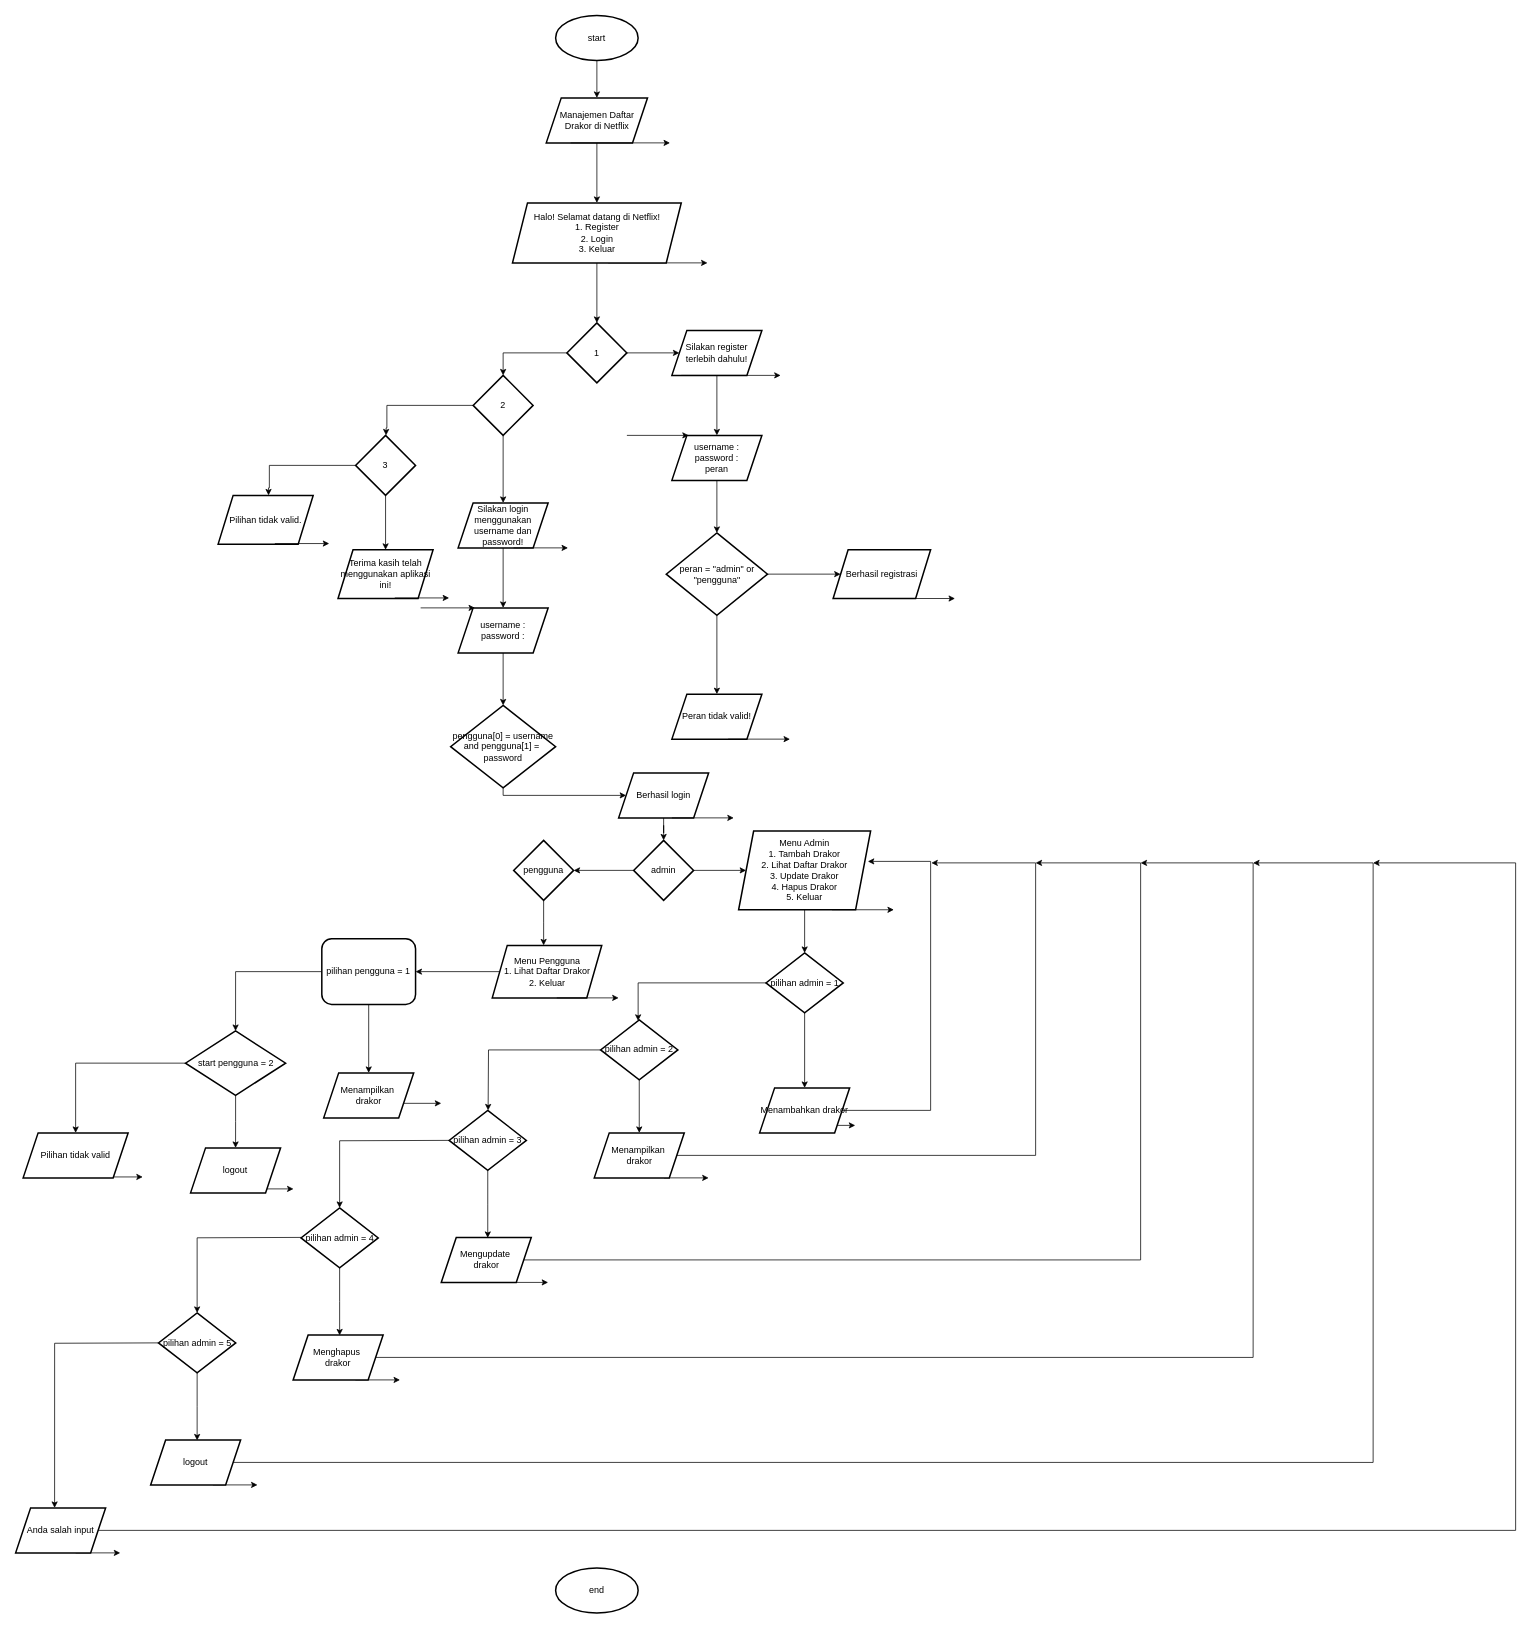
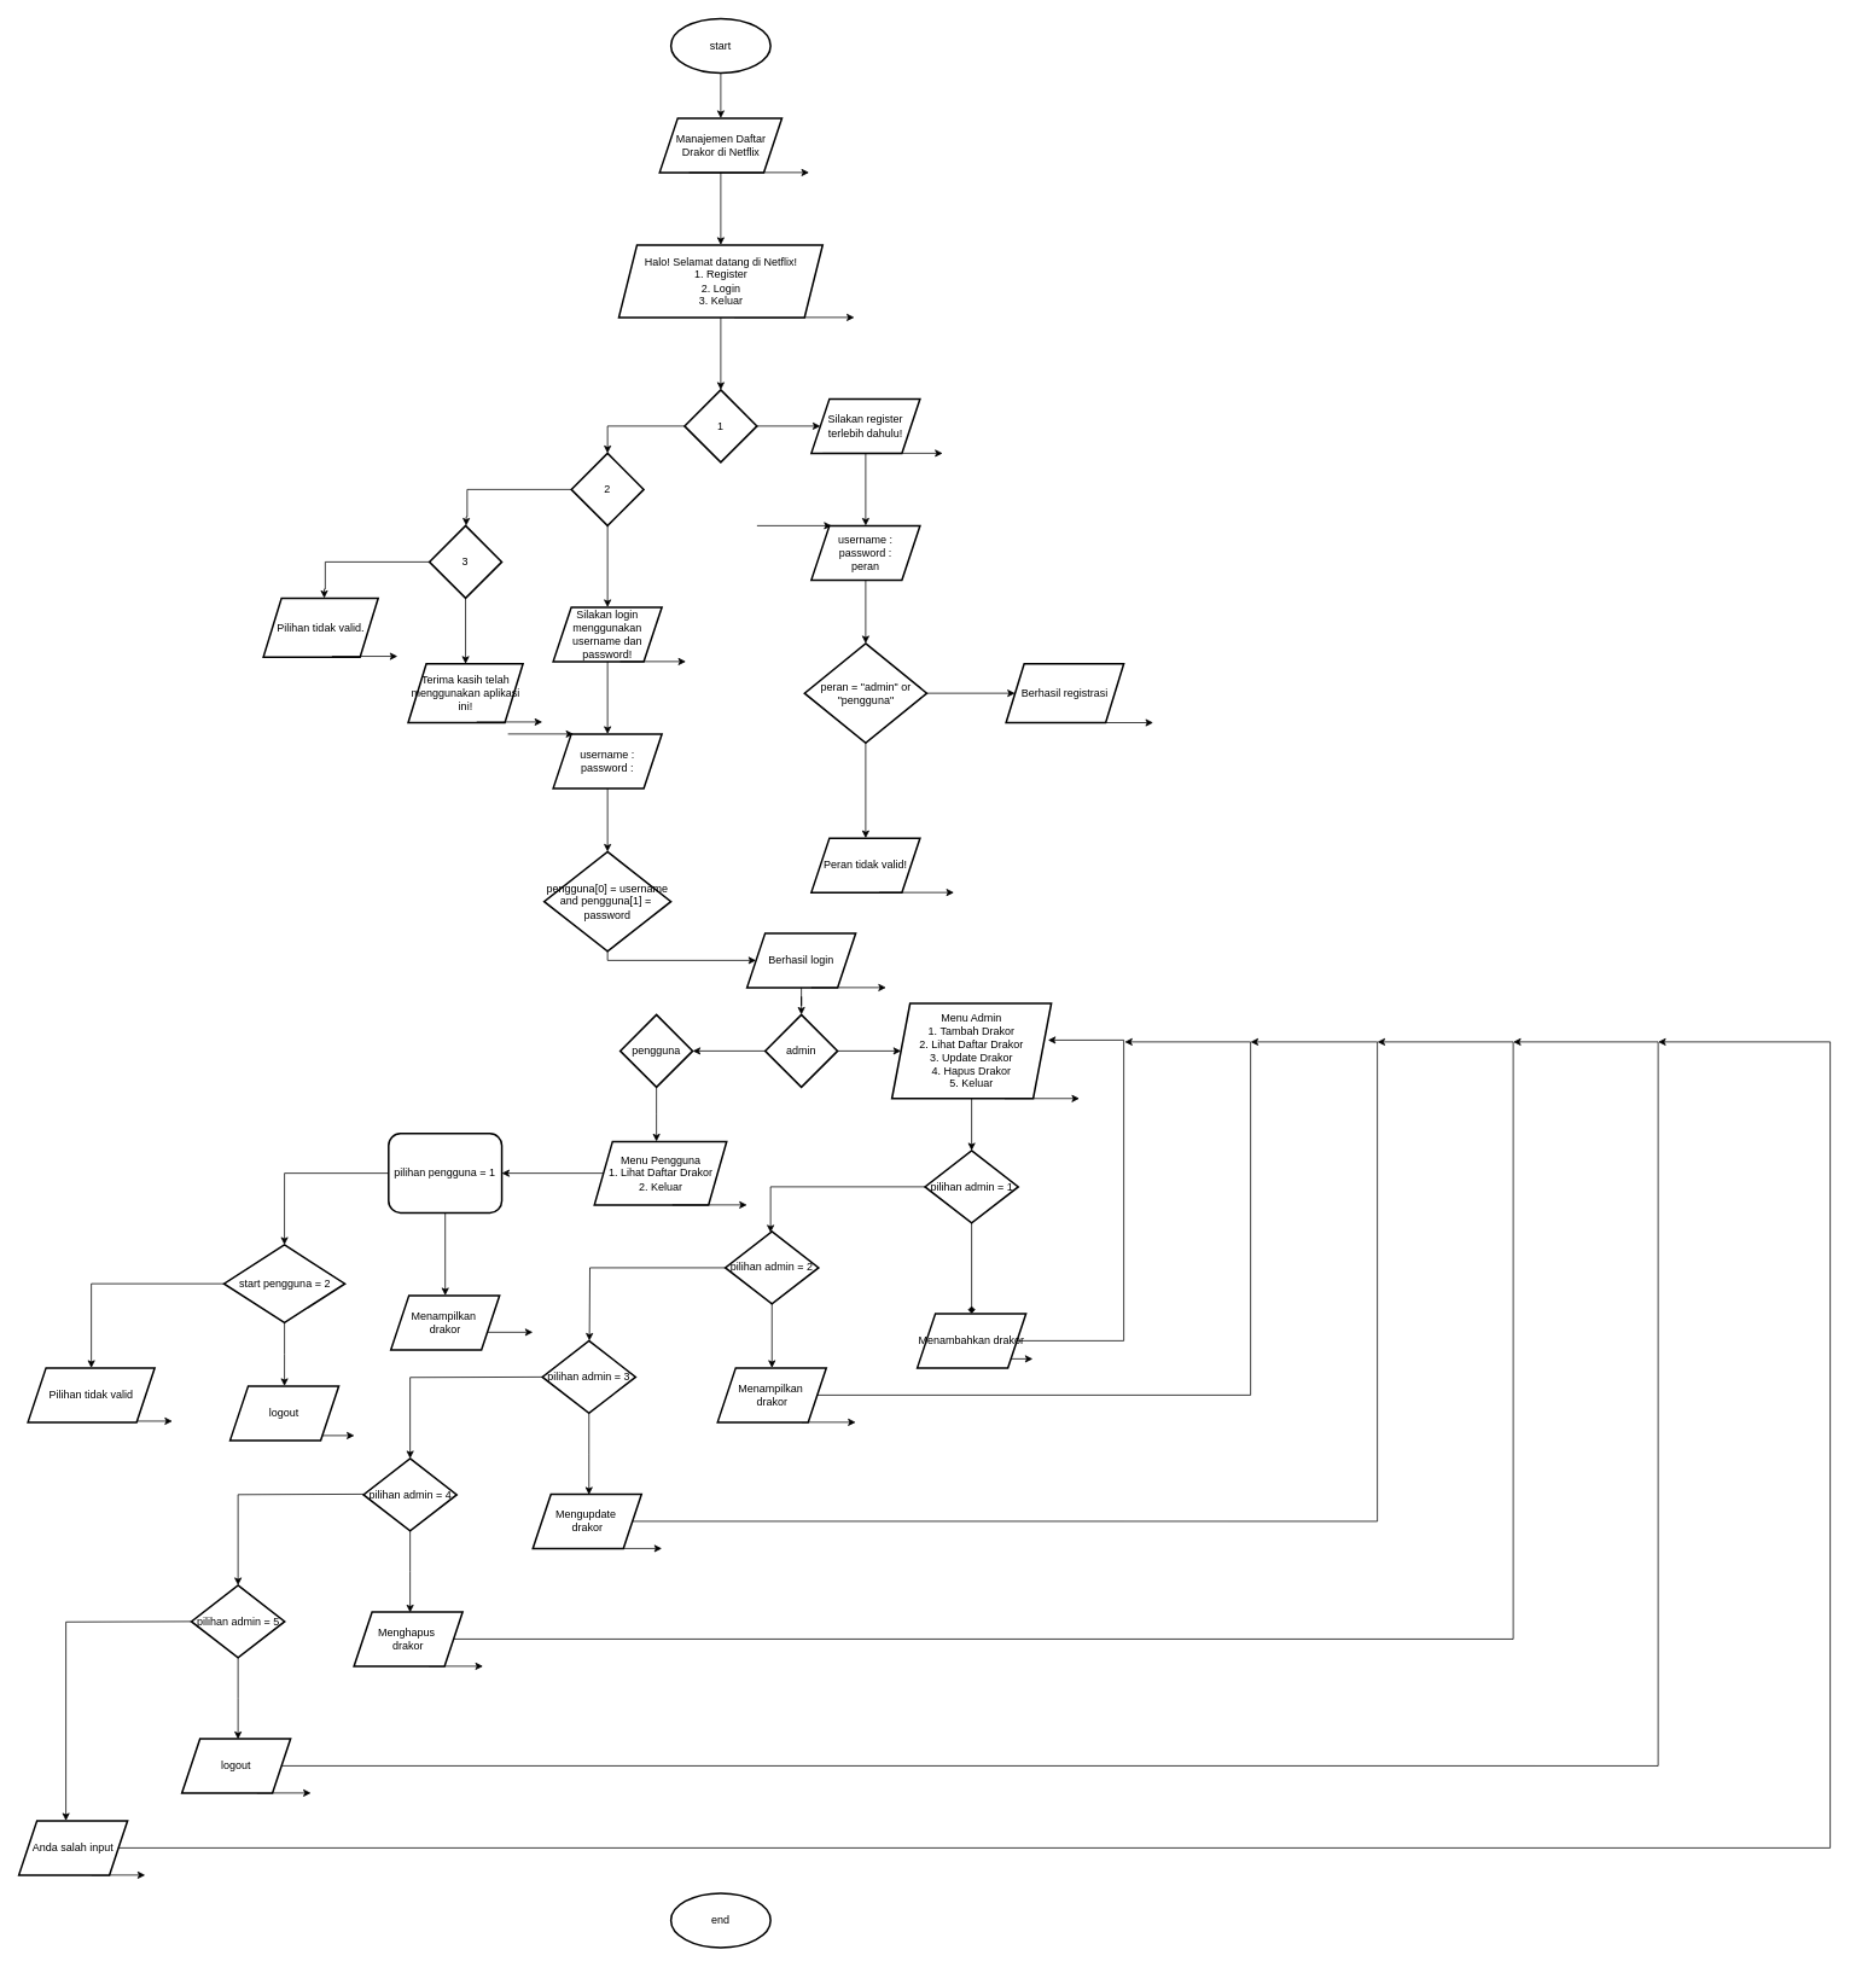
- <mxCell id="45" value="" style="edgeStyle=orthogonalEdgeStyle;rounded=0;orthogonalLoop=1;jettySize=auto;html=1;entryX=0.5;entryY=0;entryDx=0;entryDy=0;" edge="1" parent="1" source="47" target="49"><mxGeometry relative="1" as="geometry"><mxPoint x="1057" y="1440" as="targetPoint" /></mxGeometry></mxCell>
+ <mxCell id="45" value="" style="edgeStyle=orthogonalEdgeStyle;rounded=0;orthogonalLoop=1;jettySize=auto;html=1;entryX=0.5;entryY=0;entryDx=0;entryDy=0;endArrow=diamond;" edge="1" parent="1" source="47" target="49"><mxGeometry relative="1" as="geometry"><mxPoint x="1057" y="1440" as="targetPoint" /></mxGeometry></mxCell>
